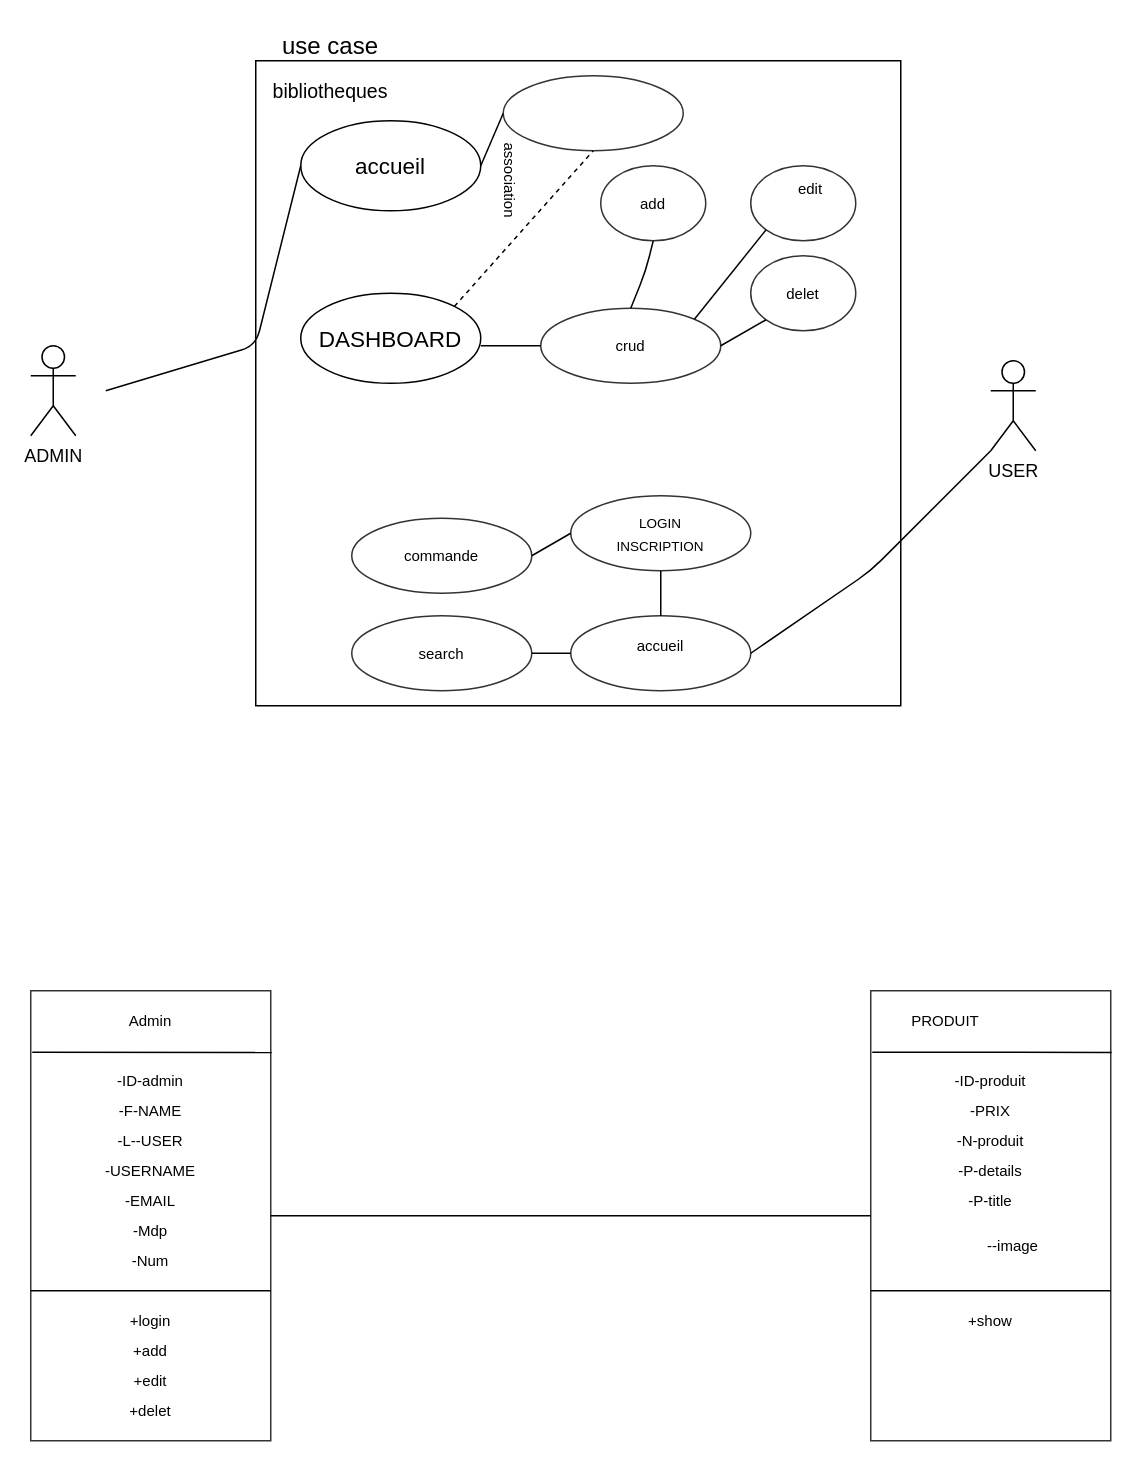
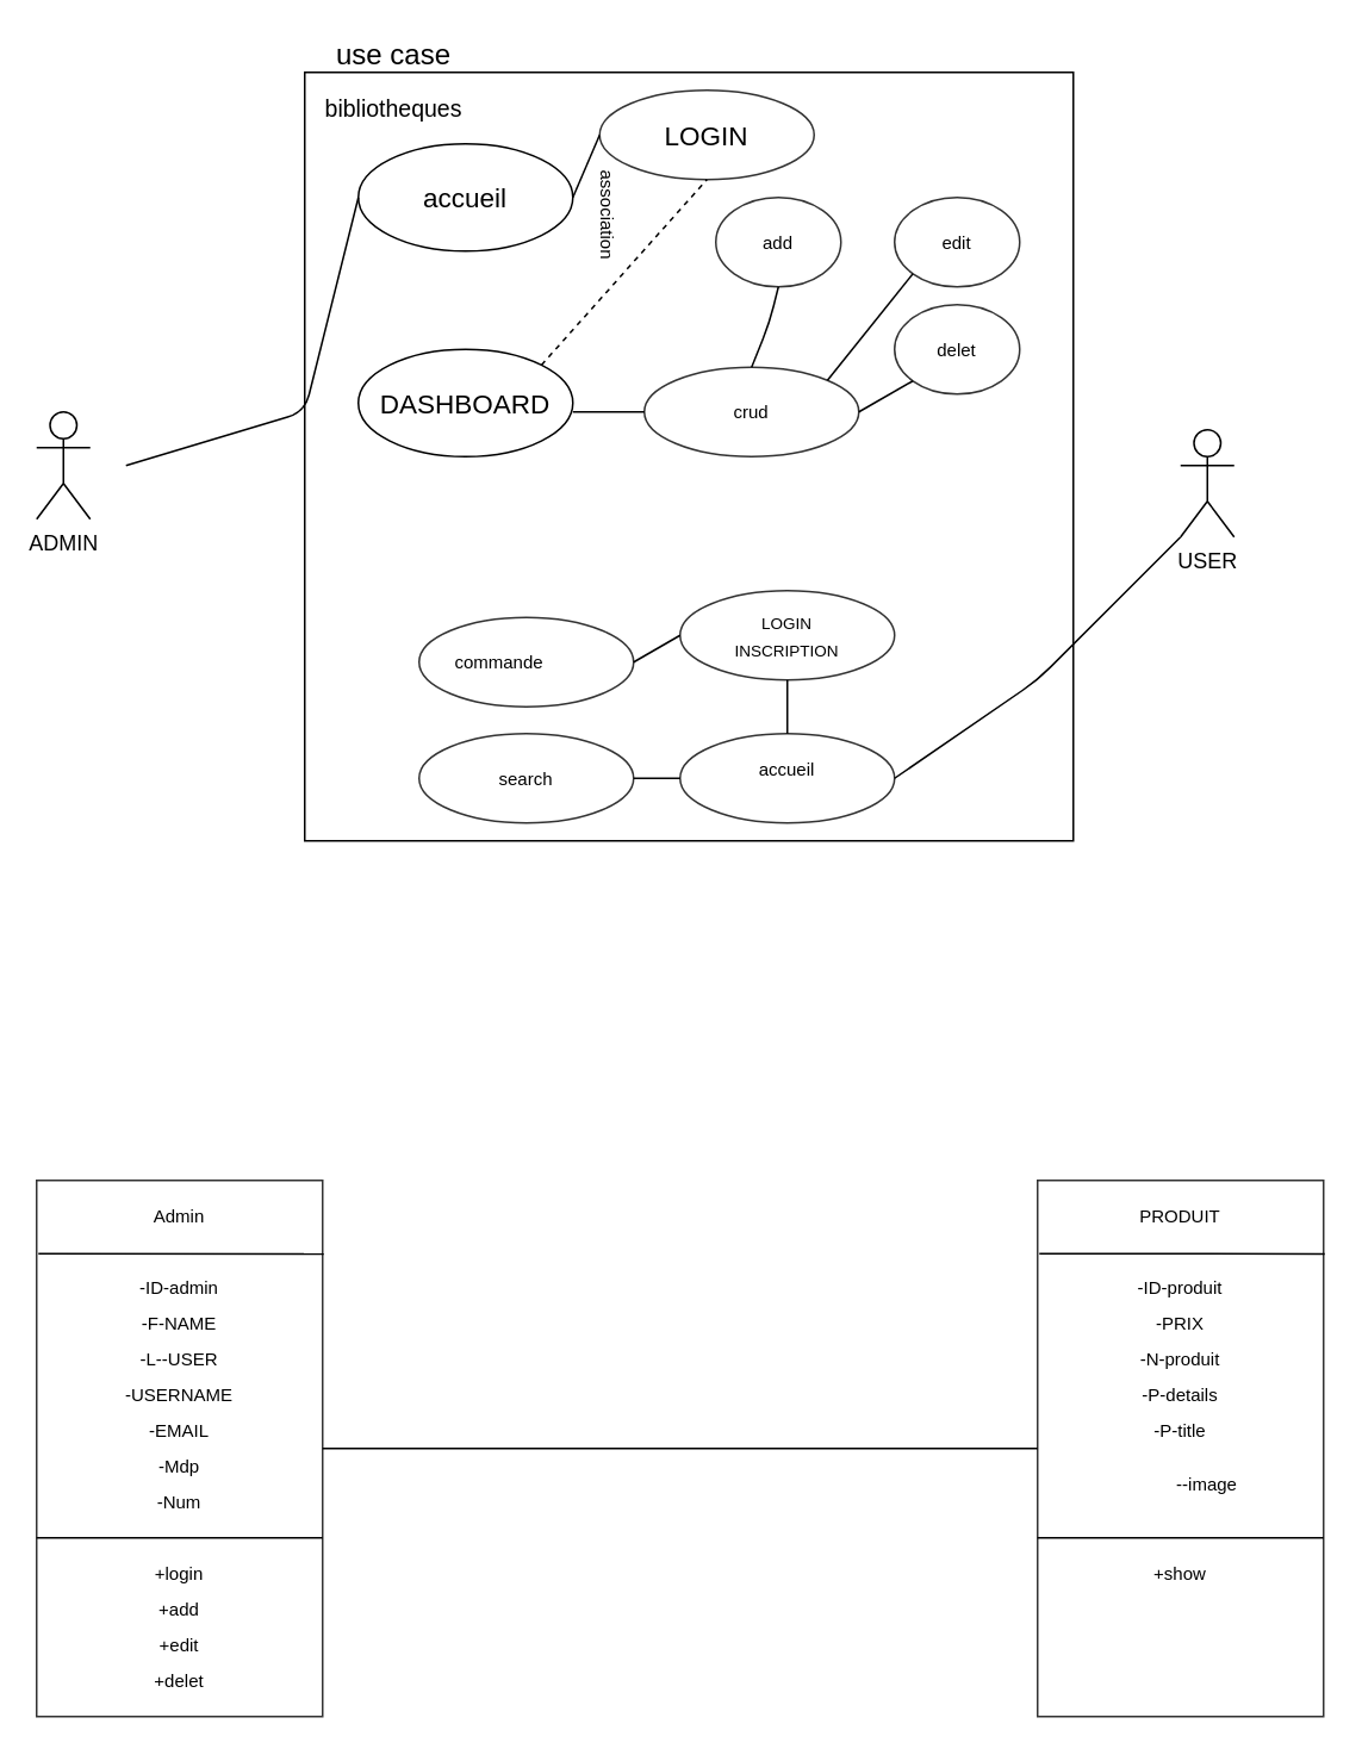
+ <mxCell id="38" value="&lt;font style=&quot;font-size: 15px&quot;&gt;LOGIN&lt;/font&gt;" style="text;html=1;strokeColor=none;fillColor=none;align=center;verticalAlign=middle;whiteSpace=wrap;rounded=0;" parent="1" vertex="1"><mxGeometry x="375" y="65" width="40" height="20" as="geometry" /></mxCell>
- <mxCell id="28" value="&lt;span style=&quot;font-size: 10px&quot;&gt;edit&lt;/span&gt;" style="text;html=1;strokeColor=none;fillColor=none;align=center;verticalAlign=middle;whiteSpace=wrap;rounded=0;" parent="1" vertex="1"><mxGeometry x="520" y="115" width="40" height="20" as="geometry" /></mxCell>
+ <mxCell id="28" value="&lt;span style=&quot;font-size: 10px&quot;&gt;edit&lt;/span&gt;" style="text;html=1;strokeColor=none;fillColor=none;align=center;verticalAlign=middle;whiteSpace=wrap;rounded=0;" parent="1" vertex="1"><mxGeometry x="515" y="125" width="40" height="20" as="geometry" /></mxCell>
- <mxCell id="34" value="&lt;span style=&quot;font-size: 10px&quot;&gt;commande&lt;/span&gt;" style="text;html=1;strokeColor=none;fillColor=none;align=center;verticalAlign=middle;whiteSpace=wrap;rounded=0;" parent="1" vertex="1"><mxGeometry x="274" y="360" width="40" height="20" as="geometry" /></mxCell>
+ <mxCell id="34" value="&lt;span style=&quot;font-size: 10px&quot;&gt;commande&lt;/span&gt;" style="text;html=1;strokeColor=none;fillColor=none;align=center;verticalAlign=middle;whiteSpace=wrap;rounded=0;" parent="1" vertex="1"><mxGeometry x="259" y="360" width="40" height="20" as="geometry" /></mxCell>
- <mxCell id="58" value="&lt;font style=&quot;font-size: 10px&quot;&gt;PRODUIT&lt;/font&gt;" style="text;html=1;strokeColor=none;fillColor=none;align=center;verticalAlign=middle;whiteSpace=wrap;rounded=0;" parent="1" vertex="1"><mxGeometry x="610" y="670" width="40" height="20" as="geometry" /></mxCell>
+ <mxCell id="58" value="&lt;font style=&quot;font-size: 10px&quot;&gt;PRODUIT&lt;/font&gt;" style="text;html=1;strokeColor=none;fillColor=none;align=center;verticalAlign=middle;whiteSpace=wrap;rounded=0;" parent="1" vertex="1"><mxGeometry x="640" y="670" width="40" height="20" as="geometry" /></mxCell>
